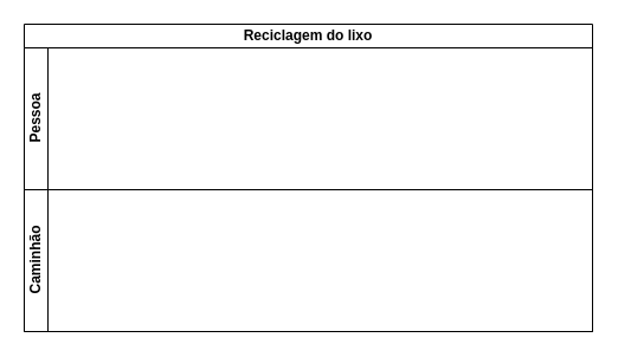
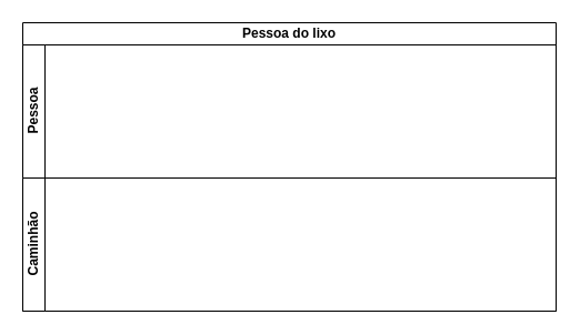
- <mxCell id="2" value="Reciclagem do lixo" style="swimlane;html=1;childLayout=stackLayout;resizeParent=1;resizeParentMax=0;horizontal=1;startSize=20;horizontalStack=0;whiteSpace=wrap;" vertex="1" parent="1"><mxGeometry x="20" y="20" width="480" height="260" as="geometry" /></mxCell>
+ <mxCell id="2" value="Pessoa do lixo" style="swimlane;html=1;childLayout=stackLayout;resizeParent=1;resizeParentMax=0;horizontal=1;startSize=20;horizontalStack=0;whiteSpace=wrap;" vertex="1" parent="1"><mxGeometry x="20" y="20" width="480" height="260" as="geometry" /></mxCell>
